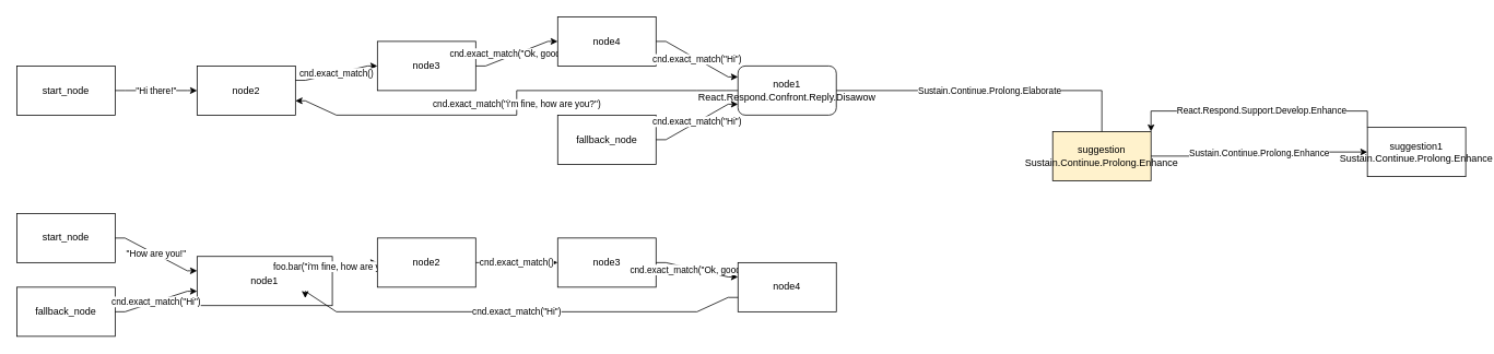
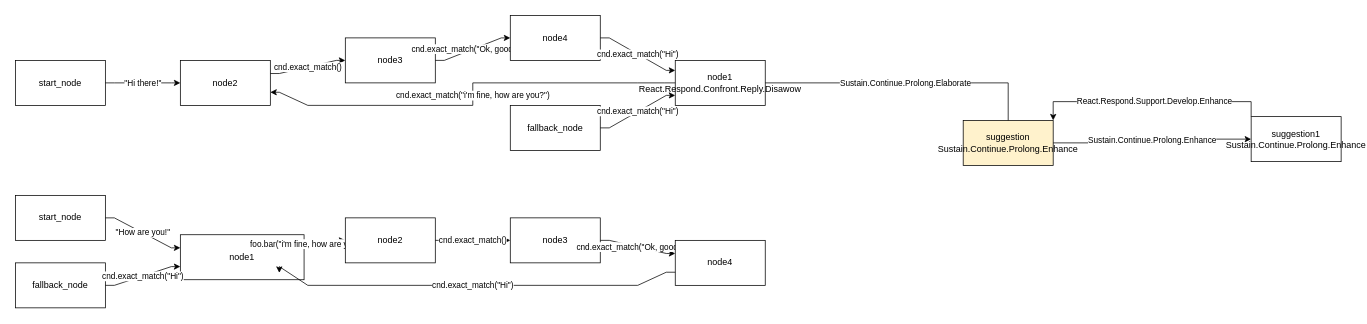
- <mxCell id="4" value="node1 React.Respond.Confront.Reply.Disawow" style="whiteSpace=wrap;html=1;rounded=1;" parent="1" vertex="1"><mxGeometry x="900" y="80" width="120" height="60" as="geometry" /></mxCell>
+ <mxCell id="4" value="node1 React.Respond.Confront.Reply.Disawow" style="rounded=0;whiteSpace=wrap;html=1;" parent="1" vertex="1"><mxGeometry x="900" y="80" width="120" height="60" as="geometry" /></mxCell>
